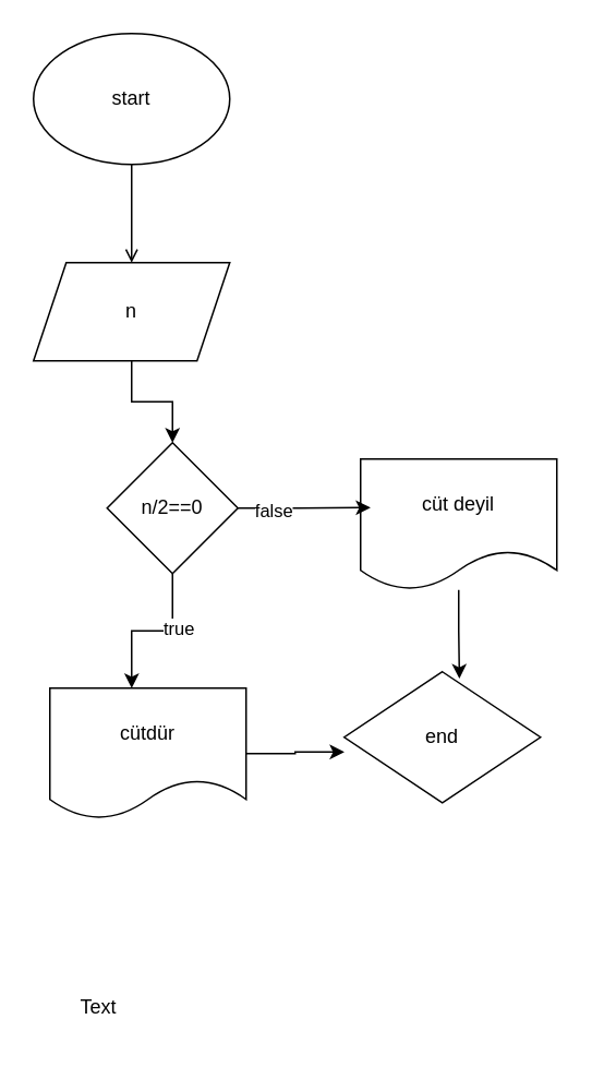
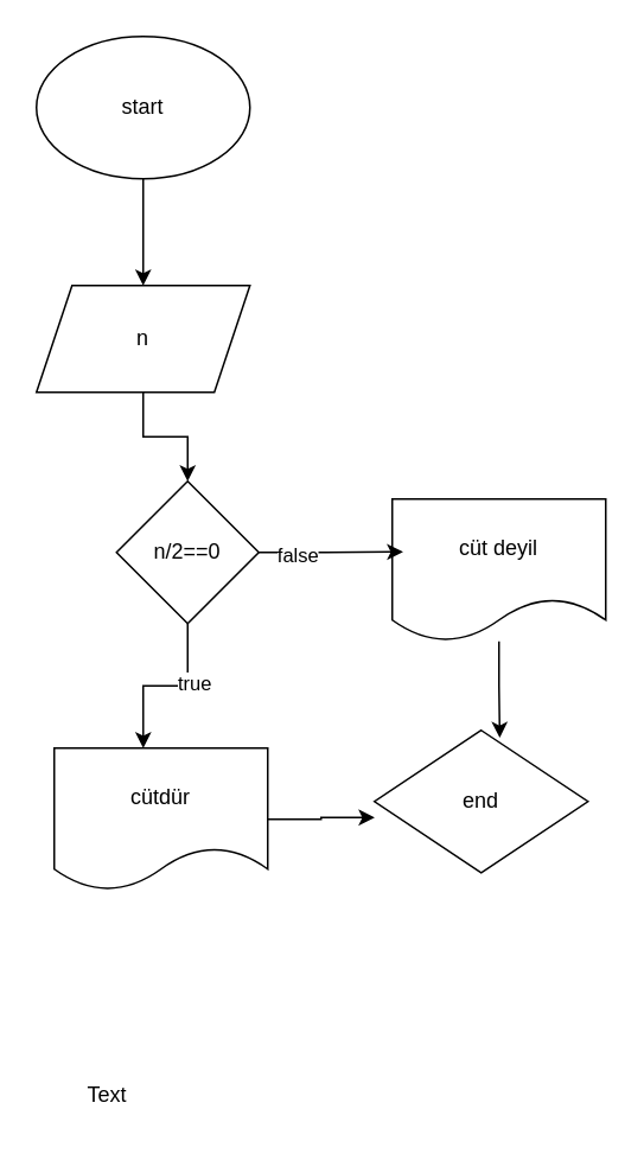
- <mxCell id="2" value="" style="edgeStyle=orthogonalEdgeStyle;rounded=0;orthogonalLoop=1;jettySize=auto;html=1;endArrow=open;" edge="1" parent="1" source="3" target="5"><mxGeometry relative="1" as="geometry" /></mxCell>
+ <mxCell id="2" value="" style="edgeStyle=orthogonalEdgeStyle;rounded=0;orthogonalLoop=1;jettySize=auto;html=1;" edge="1" parent="1" source="3" target="5"><mxGeometry relative="1" as="geometry" /></mxCell>
